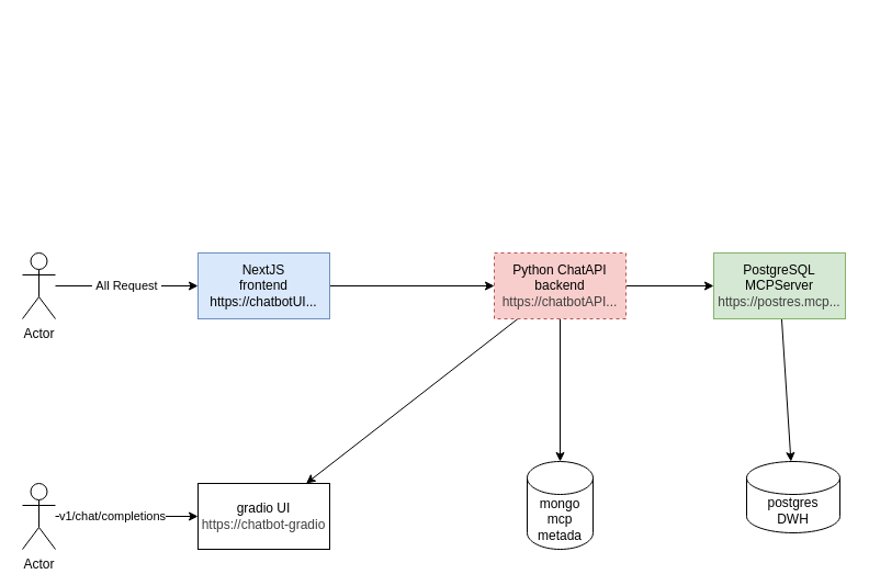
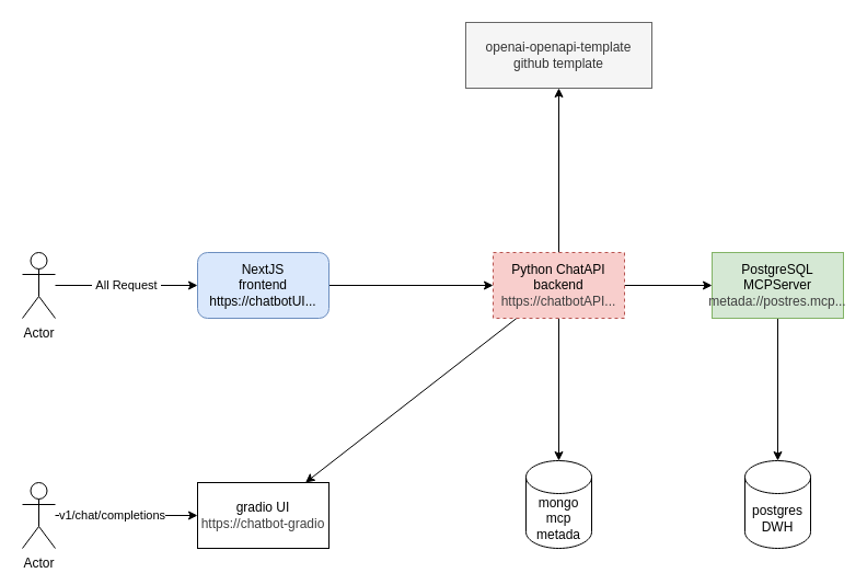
+ <mxCell id="11" value="openai-openapi-template&lt;div&gt;github template&lt;/div&gt;" style="rounded=0;whiteSpace=wrap;html=1;fillColor=#f5f5f5;fontColor=#333333;strokeColor=#666666;" parent="1" vertex="1"><mxGeometry x="425" y="20" width="170" height="60" as="geometry" /></mxCell>
+ <mxCell id="6" value="" style="edgeStyle=none;html=1;" parent="1" source="10" target="11" edge="1"><mxGeometry relative="1" as="geometry" /></mxCell>
- <mxCell id="5" value="&lt;div&gt;NextJS&lt;/div&gt;frontend&lt;div&gt;https://chatbotUI...&lt;/div&gt;" style="rounded=0;whiteSpace=wrap;html=1;fillColor=#dae8fc;strokeColor=#6c8ebf;" parent="1" vertex="1"><mxGeometry x="180" y="230" width="120" height="60" as="geometry" /></mxCell>
+ <mxCell id="5" value="&lt;div&gt;NextJS&lt;/div&gt;frontend&lt;div&gt;https://chatbotUI...&lt;/div&gt;" style="whiteSpace=wrap;html=1;fillColor=#dae8fc;strokeColor=#6c8ebf;rounded=1;" parent="1" vertex="1"><mxGeometry x="180" y="230" width="120" height="60" as="geometry" /></mxCell>
- <mxCell id="13" value="PostgreSQL MCPServer&lt;div&gt;&lt;span style=&quot;color: rgb(63, 63, 63);&quot;&gt;https://postres.mcp...&lt;/span&gt;&lt;/div&gt;" style="rounded=0;whiteSpace=wrap;html=1;fillColor=#d5e8d4;strokeColor=#82b366;" parent="1" vertex="1"><mxGeometry x="650" y="230" width="120" height="60" as="geometry" /></mxCell>
+ <mxCell id="13" value="PostgreSQL MCPServer&lt;div&gt;&lt;span style=&quot;color: rgb(63, 63, 63);&quot;&gt;metada://postres.mcp...&lt;/span&gt;&lt;/div&gt;" style="rounded=0;whiteSpace=wrap;html=1;fillColor=#d5e8d4;strokeColor=#82b366;" parent="1" vertex="1"><mxGeometry x="650" y="230" width="120" height="60" as="geometry" /></mxCell>
- <mxCell id="14" value="postgres&lt;div&gt;DWH&lt;/div&gt;" style="shape=cylinder3;whiteSpace=wrap;html=1;boundedLbl=1;backgroundOutline=1;size=15;" parent="1" vertex="1"><mxGeometry x="680" y="420" width="85" height="65" as="geometry" /></mxCell>
+ <mxCell id="14" value="postgres&lt;div&gt;DWH&lt;/div&gt;" style="shape=cylinder3;whiteSpace=wrap;html=1;boundedLbl=1;backgroundOutline=1;size=15;" parent="1" vertex="1"><mxGeometry x="680" y="420" width="60" height="80" as="geometry" /></mxCell>
